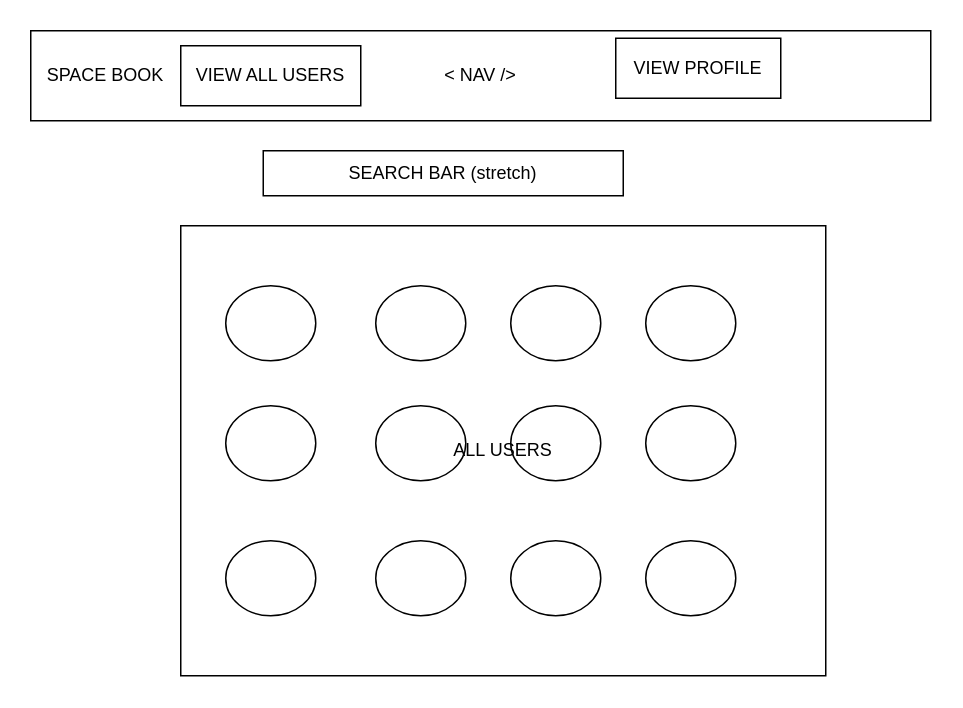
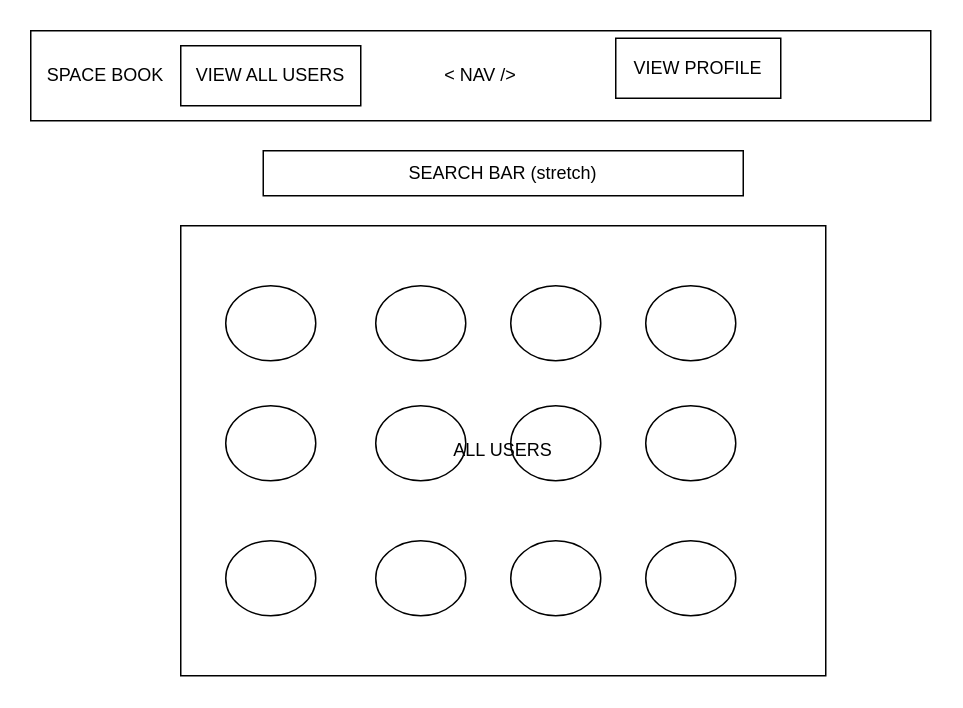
- <mxCell id="19" value="SEARCH BAR (stretch)" style="rounded=0;whiteSpace=wrap;html=1;fillColor=none;" parent="1" vertex="1"><mxGeometry x="175" y="100" width="240" height="30" as="geometry" /></mxCell>
+ <mxCell id="19" value="SEARCH BAR (stretch)" style="rounded=0;whiteSpace=wrap;html=1;fillColor=none;" parent="1" vertex="1"><mxGeometry x="175" y="100" width="320" height="30" as="geometry" /></mxCell>
